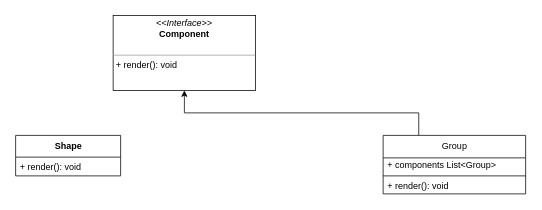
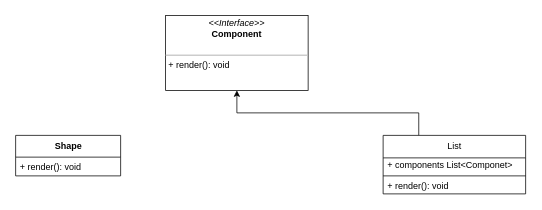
- <mxCell id="2" value="&lt;p style=&quot;margin: 0px ; margin-top: 4px ; text-align: center&quot;&gt;&lt;i&gt;&amp;lt;&amp;lt;Interface&amp;gt;&amp;gt;&lt;/i&gt;&lt;br&gt;&lt;b&gt;Component&lt;/b&gt;&lt;/p&gt;&lt;p style=&quot;margin: 0px ; margin-left: 4px&quot;&gt;&lt;br&gt;&lt;/p&gt;&lt;hr size=&quot;1&quot;&gt;&lt;p style=&quot;margin: 0px ; margin-left: 4px&quot;&gt;+ render(): void&lt;br&gt;&lt;/p&gt;" style="verticalAlign=top;align=left;overflow=fill;fontSize=12;fontFamily=Helvetica;html=1;" vertex="1" parent="1"><mxGeometry x="150" y="20" width="190" height="100" as="geometry" /></mxCell>
+ <mxCell id="2" value="&lt;p style=&quot;margin: 0px ; margin-top: 4px ; text-align: center&quot;&gt;&lt;i&gt;&amp;lt;&amp;lt;Interface&amp;gt;&amp;gt;&lt;/i&gt;&lt;br&gt;&lt;b&gt;Component&lt;/b&gt;&lt;/p&gt;&lt;p style=&quot;margin: 0px ; margin-left: 4px&quot;&gt;&lt;br&gt;&lt;/p&gt;&lt;hr size=&quot;1&quot;&gt;&lt;p style=&quot;margin: 0px ; margin-left: 4px&quot;&gt;+ render(): void&lt;br&gt;&lt;/p&gt;" style="verticalAlign=top;align=left;overflow=fill;fontSize=12;fontFamily=Helvetica;html=1;" vertex="1" parent="1"><mxGeometry x="220" y="20" width="190" height="100" as="geometry" /></mxCell>
- <mxCell id="6" value="Group" style="swimlane;fontStyle=0;align=center;verticalAlign=top;childLayout=stackLayout;horizontal=1;startSize=30;horizontalStack=0;resizeParent=1;resizeParentMax=0;resizeLast=0;collapsible=0;marginBottom=0;html=1;" vertex="1" parent="1"><mxGeometry x="510" y="180" width="190" height="78" as="geometry" /></mxCell>
+ <mxCell id="6" value="List" style="swimlane;fontStyle=0;align=center;verticalAlign=top;childLayout=stackLayout;horizontal=1;startSize=30;horizontalStack=0;resizeParent=1;resizeParentMax=0;resizeLast=0;collapsible=0;marginBottom=0;html=1;" vertex="1" parent="1"><mxGeometry x="510" y="180" width="190" height="78" as="geometry" /></mxCell>
- <mxCell id="7" value="+ components List&amp;lt;Group&amp;gt;" style="text;html=1;strokeColor=none;fillColor=none;align=left;verticalAlign=middle;spacingLeft=4;spacingRight=4;overflow=hidden;rotatable=0;points=[[0,0.5],[1,0.5]];portConstraint=eastwest;" vertex="1" parent="6"><mxGeometry y="30" width="190" height="20" as="geometry" /></mxCell>
+ <mxCell id="7" value="+ components List&amp;lt;Componet&amp;gt;" style="text;html=1;strokeColor=none;fillColor=none;align=left;verticalAlign=middle;spacingLeft=4;spacingRight=4;overflow=hidden;rotatable=0;points=[[0,0.5],[1,0.5]];portConstraint=eastwest;" vertex="1" parent="6"><mxGeometry y="30" width="190" height="20" as="geometry" /></mxCell>
